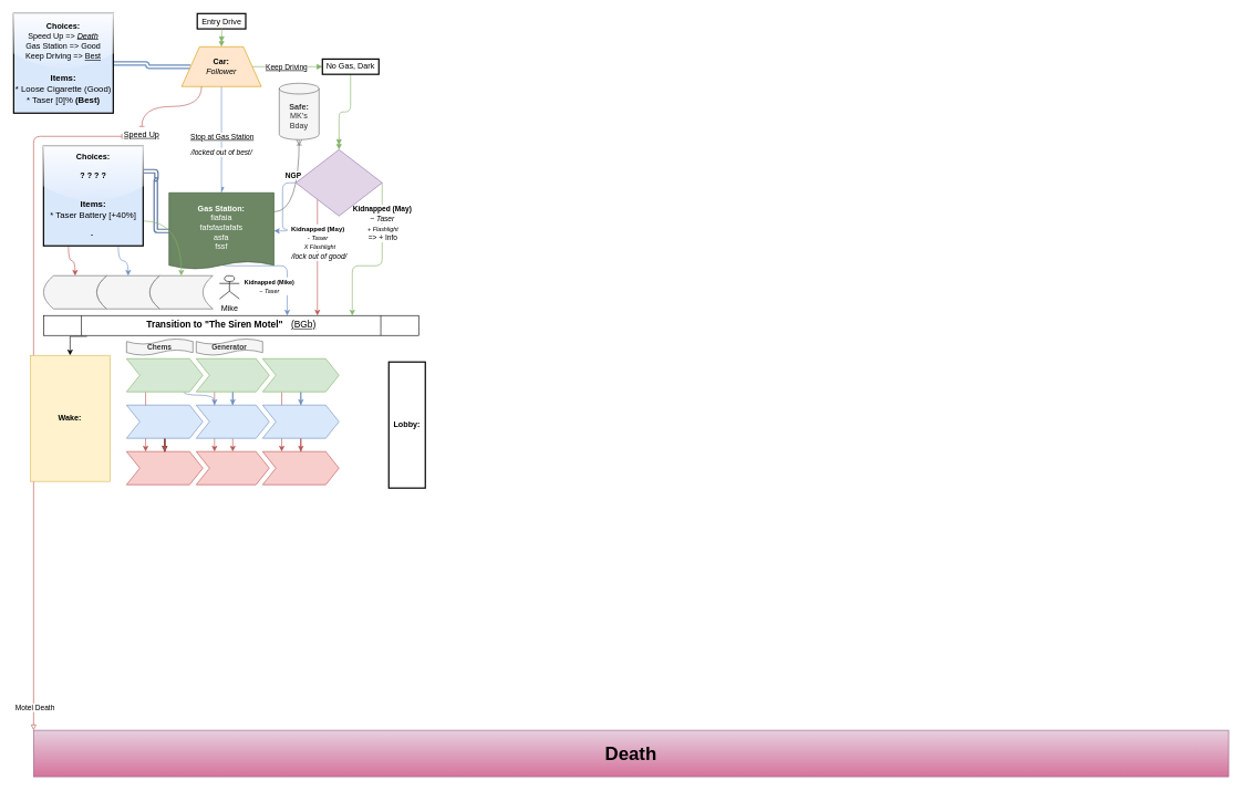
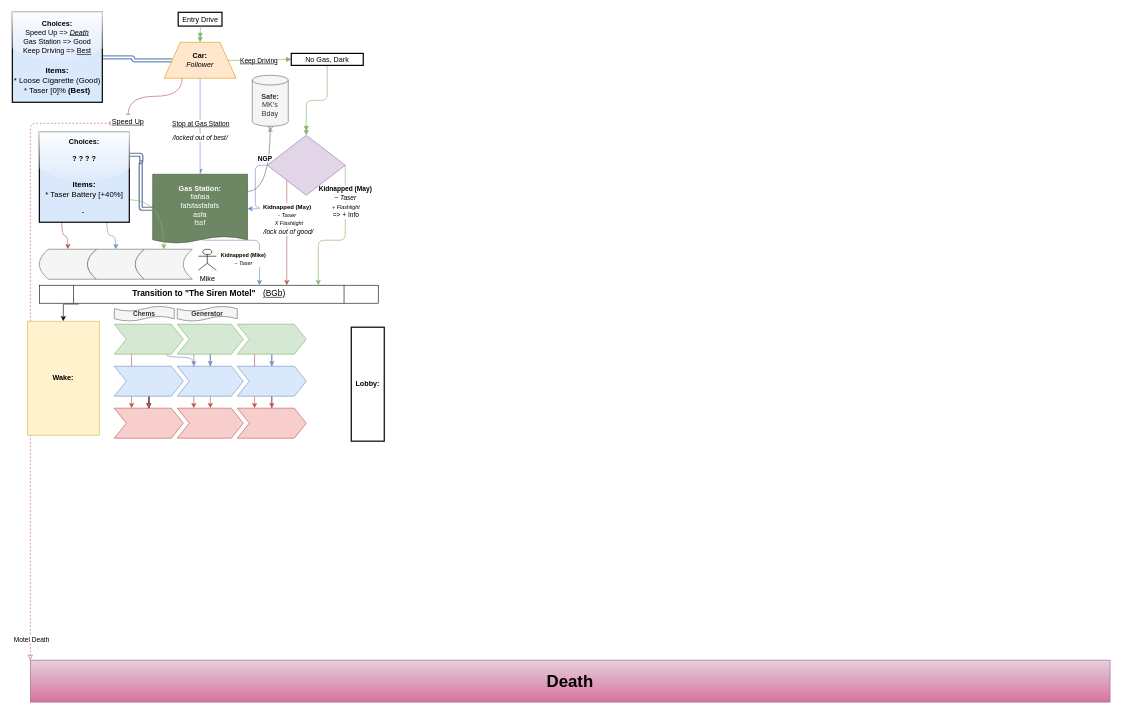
- <mxCell id="41" value="No Gas, Dark" style="whiteSpace=wrap;strokeWidth=2;" vertex="1" parent="1"><mxGeometry x="485" y="88.5" width="85" height="23" as="geometry" /></mxCell>
+ <mxCell id="41" value="No Gas, Dark" style="whiteSpace=wrap;strokeWidth=2;" vertex="1" parent="1"><mxGeometry x="485" y="88.5" width="120" height="20" as="geometry" /></mxCell>
- <mxCell id="17" value="" style="orthogonalLoop=1;jettySize=auto;html=1;entryX=0;entryY=0;entryDx=0;entryDy=0;shadow=0;fillColor=#f8cecc;strokeColor=#b85450;startArrow=baseDash;startFill=0;strokeWidth=1;targetPerimeterSpacing=0;endArrow=block;endFill=0;edgeStyle=orthogonalEdgeStyle;" parent="1" source="26" target="24" edge="1"><mxGeometry relative="1" as="geometry"><mxPoint x="100" y="1070" as="targetPoint" /><Array as="points"><mxPoint x="50" y="205" /></Array></mxGeometry></mxCell>
+ <mxCell id="17" value="" style="orthogonalLoop=1;jettySize=auto;html=1;entryX=0;entryY=0;entryDx=0;entryDy=0;shadow=0;fillColor=#f8cecc;strokeColor=#b85450;startArrow=baseDash;startFill=0;strokeWidth=1;targetPerimeterSpacing=0;endArrow=block;endFill=0;edgeStyle=orthogonalEdgeStyle;dashed=1;" parent="1" source="26" target="24" edge="1"><mxGeometry relative="1" as="geometry"><mxPoint x="100" y="1070" as="targetPoint" /><Array as="points"><mxPoint x="50" y="205" /></Array></mxGeometry></mxCell>
